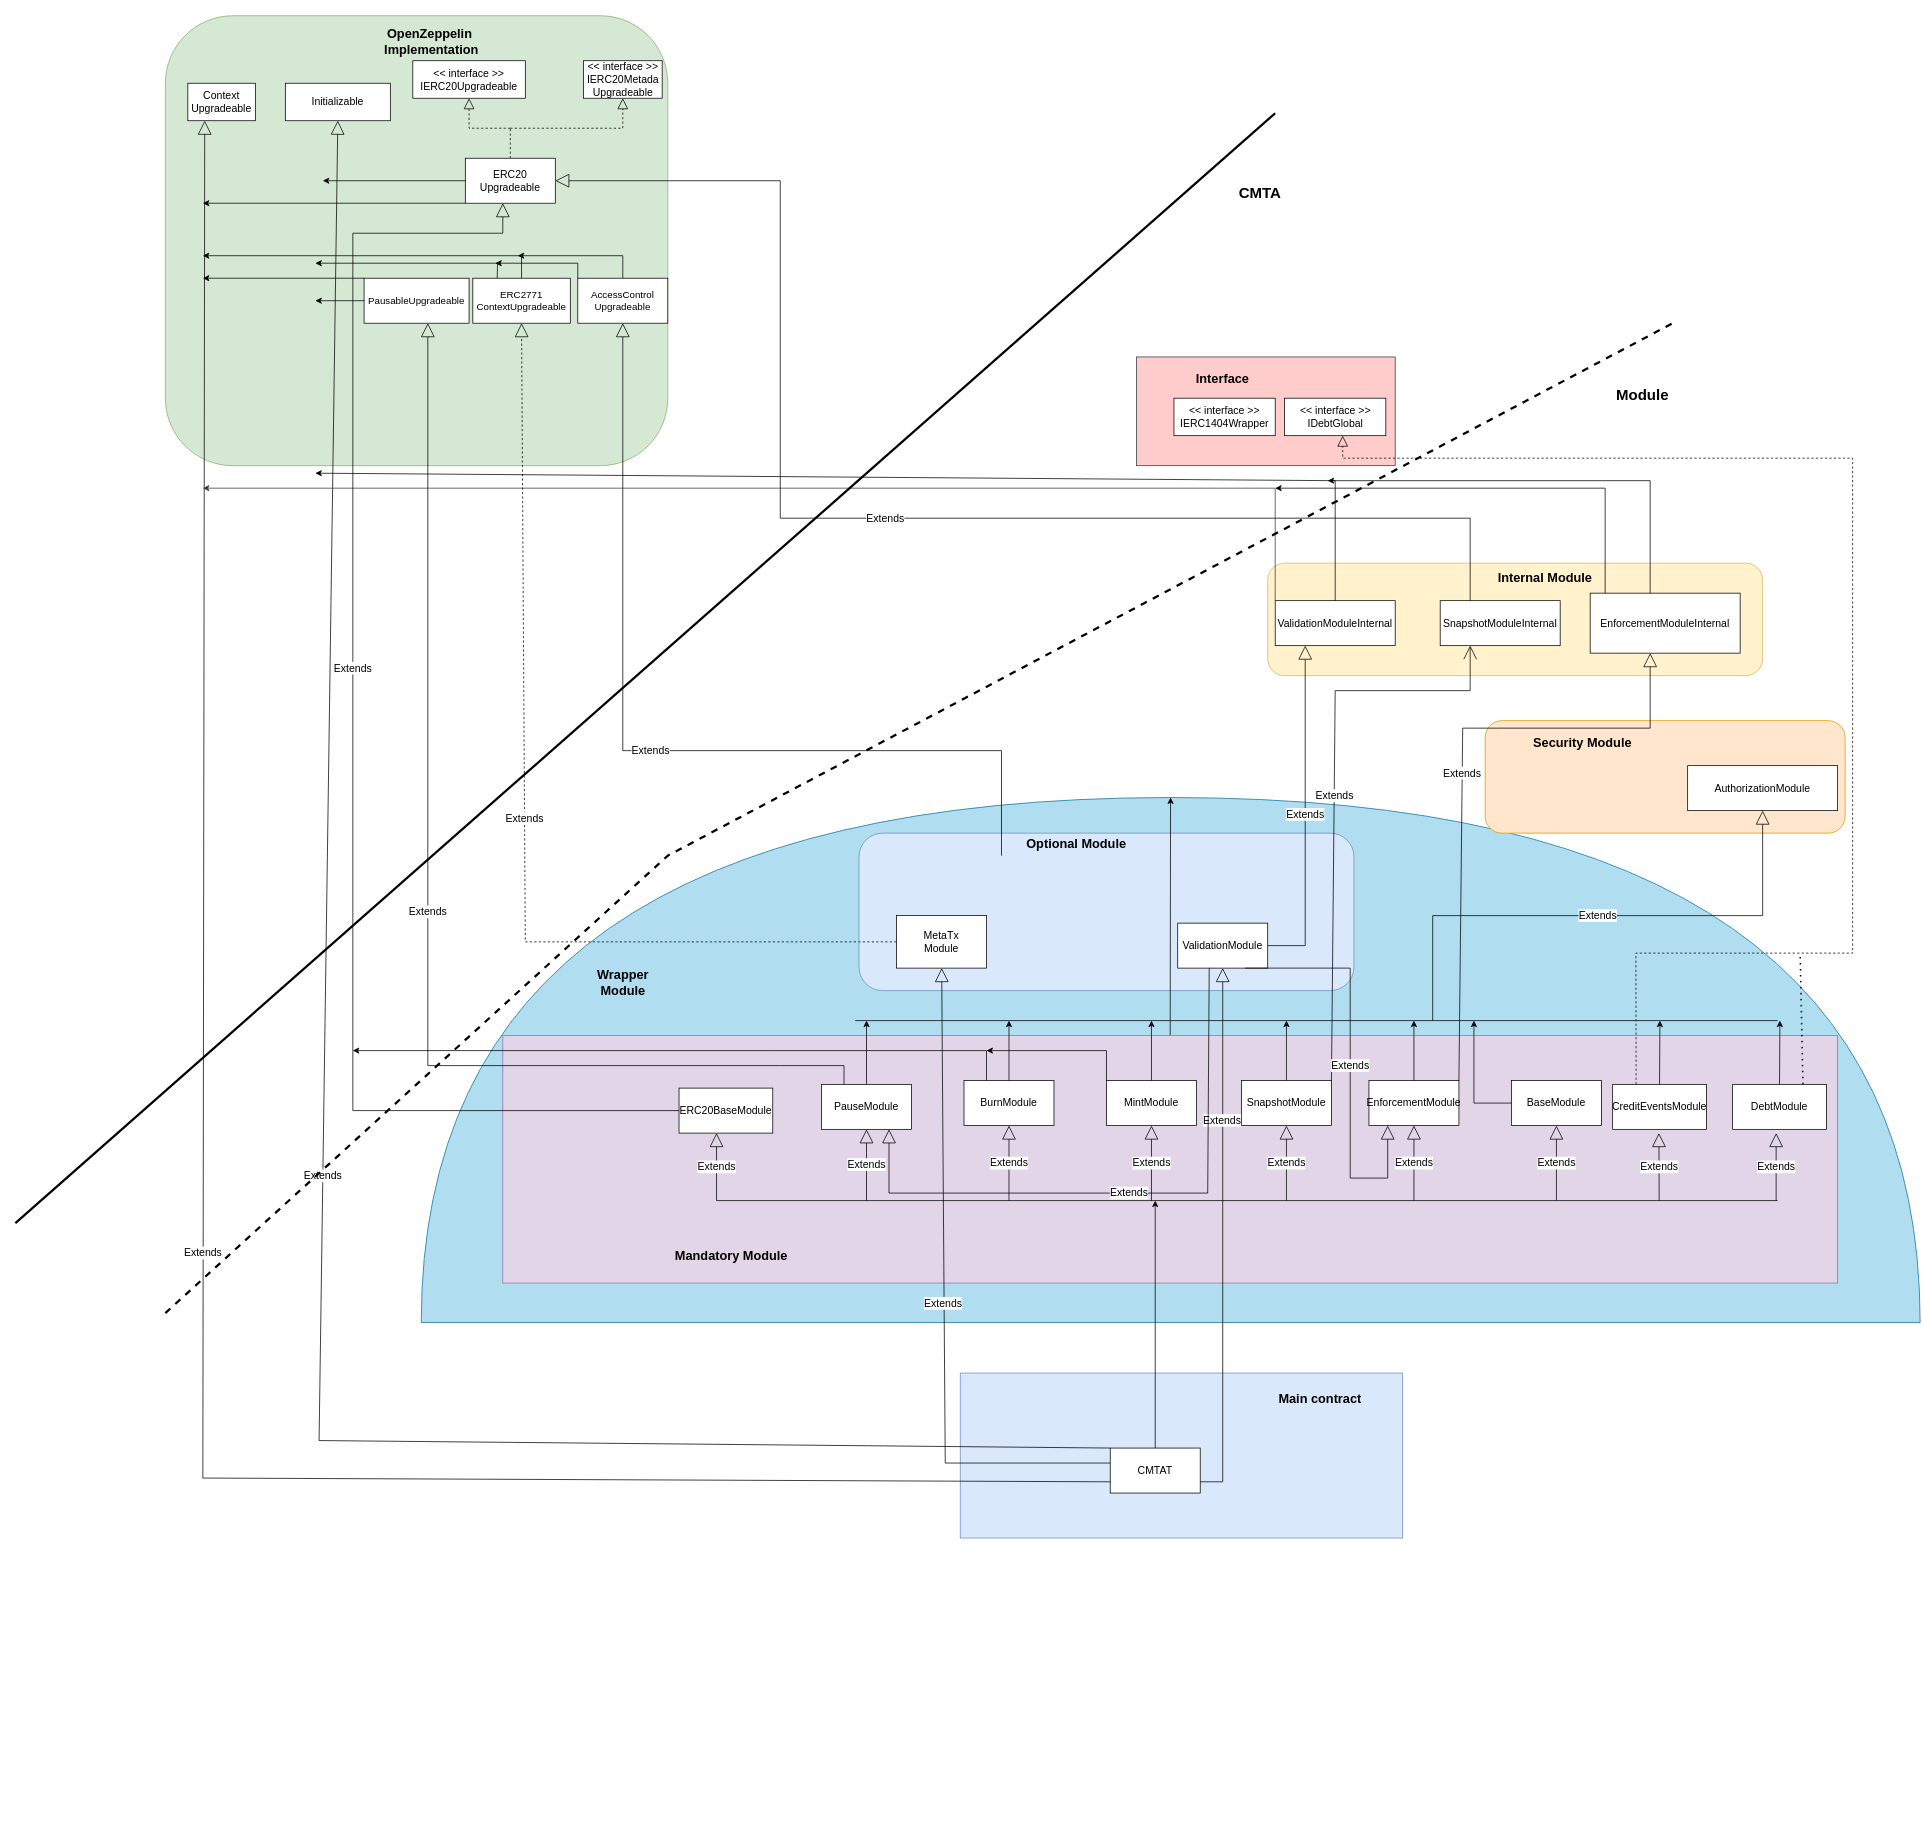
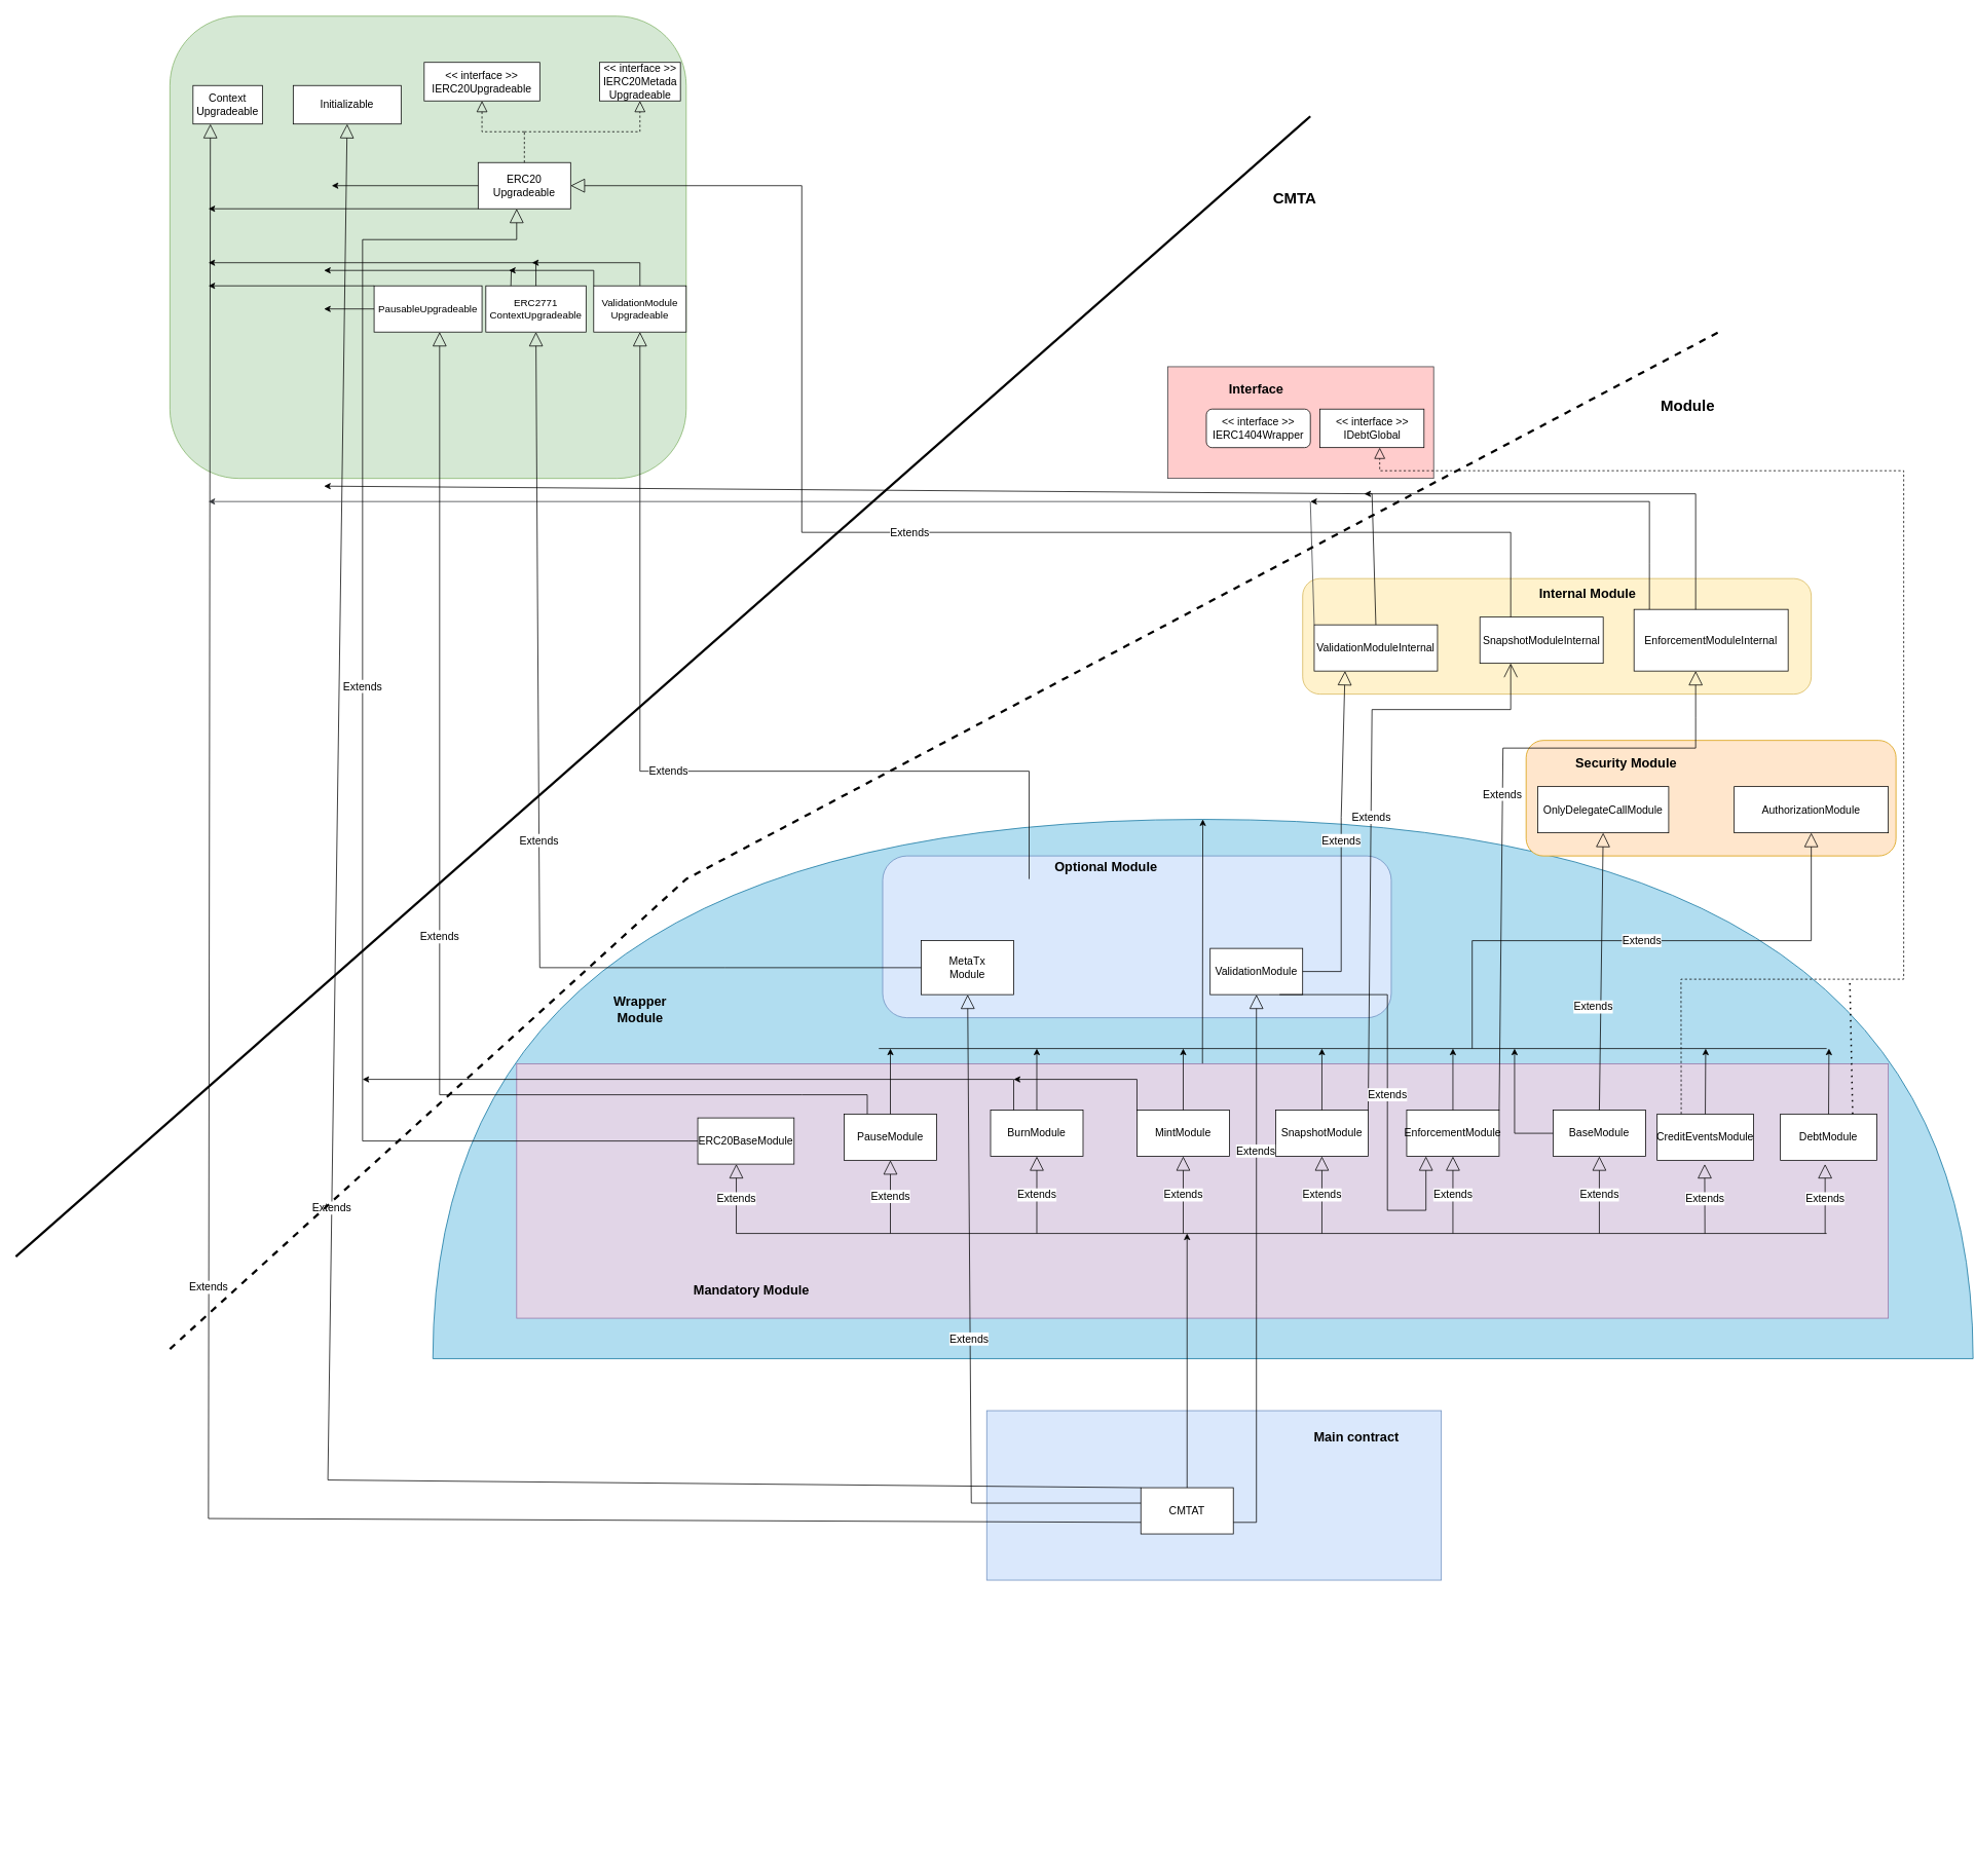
- <mxCell id="32" value="&lt;b style=&quot;font-size: 17px;&quot;&gt;OpenZeppelin&amp;nbsp;&lt;br style=&quot;font-size: 17px;&quot;&gt;Implementation&lt;/b&gt;" style="text;html=1;strokeColor=none;fillColor=none;align=center;verticalAlign=middle;whiteSpace=wrap;rounded=0;fontSize=17;" parent="1" vertex="1"><mxGeometry x="390" y="40" width="370" height="30" as="geometry" /></mxCell>
- <mxCell id="16" value="AccessControl&lt;br style=&quot;font-size: 13px;&quot;&gt;Upgradeable" style="rounded=0;whiteSpace=wrap;html=1;fontSize=13;" parent="1" vertex="1"><mxGeometry x="770" y="370" width="120" height="60" as="geometry" /></mxCell>
+ <mxCell id="16" value="ValidationModule&lt;br style=&quot;font-size: 13px;&quot;&gt;Upgradeable" style="rounded=0;whiteSpace=wrap;html=1;fontSize=13;" parent="1" vertex="1"><mxGeometry x="770" y="370" width="120" height="60" as="geometry" /></mxCell>
- <mxCell id="41" value="&amp;lt;&amp;lt; interface &amp;gt;&amp;gt;&lt;br style=&quot;font-size: 14px;&quot;&gt;IERC1404Wrapper" style="rounded=0;whiteSpace=wrap;html=1;fontSize=14;" parent="1" vertex="1"><mxGeometry x="1565" y="530" width="135" height="50" as="geometry" /></mxCell>
+ <mxCell id="41" value="&amp;lt;&amp;lt; interface &amp;gt;&amp;gt;&lt;br style=&quot;font-size: 14px;&quot;&gt;IERC1404Wrapper" style="whiteSpace=wrap;html=1;fontSize=14;rounded=1;" parent="1" vertex="1"><mxGeometry x="1565" y="530" width="135" height="50" as="geometry" /></mxCell>
- <mxCell id="24" value="ValidationModuleInternal" style="rounded=0;whiteSpace=wrap;html=1;fontSize=14;" parent="1" vertex="1"><mxGeometry x="1700" y="800" width="160" height="60" as="geometry" /></mxCell>
+ <mxCell id="24" value="ValidationModuleInternal" style="rounded=0;whiteSpace=wrap;html=1;fontSize=14;" parent="1" vertex="1"><mxGeometry x="1705" y="810" width="160" height="60" as="geometry" /></mxCell>
+ <mxCell id="49" value="OnlyDelegateCallModule" style="rounded=0;whiteSpace=wrap;html=1;fontSize=14;" parent="1" vertex="1"><mxGeometry x="1995" y="1020" width="170" height="60" as="geometry" /></mxCell>
+ <mxCell id="69" value="Extends" style="endArrow=block;endSize=16;endFill=0;html=1;rounded=0;exitX=0.5;exitY=0;exitDx=0;exitDy=0;fontSize=14;entryX=0.5;entryY=1;entryDx=0;entryDy=0;" parent="1" source="25" edge="1" target="49"><mxGeometry x="-0.25" y="10" width="160" relative="1" as="geometry"><mxPoint x="965" y="1610" as="sourcePoint" /><mxPoint x="2075" y="1150" as="targetPoint" /><Array as="points" /><mxPoint y="1" as="offset" /></mxGeometry></mxCell>
- <mxCell id="70" value="Extends" style="endArrow=block;endSize=16;endFill=0;html=1;rounded=0;entryX=0.5;entryY=1;entryDx=0;entryDy=0;exitX=0;exitY=0.5;exitDx=0;exitDy=0;fontSize=14;dashed=1;" parent="1" source="19" target="15" edge="1"><mxGeometry width="160" relative="1" as="geometry"><mxPoint x="1200" y="1255" as="sourcePoint" /><mxPoint x="970" y="1330" as="targetPoint" /><Array as="points"><mxPoint x="940" y="1255" /><mxPoint x="700" y="1255" /></Array></mxGeometry></mxCell>
+ <mxCell id="70" value="Extends" style="endArrow=block;endSize=16;endFill=0;html=1;rounded=0;entryX=0.5;entryY=1;entryDx=0;entryDy=0;exitX=0;exitY=0.5;exitDx=0;exitDy=0;fontSize=14;" parent="1" source="19" target="15" edge="1"><mxGeometry width="160" relative="1" as="geometry"><mxPoint x="1200" y="1255" as="sourcePoint" /><mxPoint x="970" y="1330" as="targetPoint" /><Array as="points"><mxPoint x="940" y="1255" /><mxPoint x="700" y="1255" /></Array></mxGeometry></mxCell>
- <mxCell id="88" value="Extends" style="endArrow=block;endSize=16;endFill=0;html=1;rounded=0;entryX=0.75;entryY=1;entryDx=0;entryDy=0;exitX=0.35;exitY=0.994;exitDx=0;exitDy=0;exitPerimeter=0;fontSize=14;" parent="1" source="29" target="18" edge="1"><mxGeometry width="160" relative="1" as="geometry"><mxPoint x="1610" y="1300" as="sourcePoint" /><mxPoint x="1165" y="1515" as="targetPoint" /><Array as="points"><mxPoint x="1610" y="1590" /><mxPoint x="1185" y="1590" /></Array></mxGeometry></mxCell>
